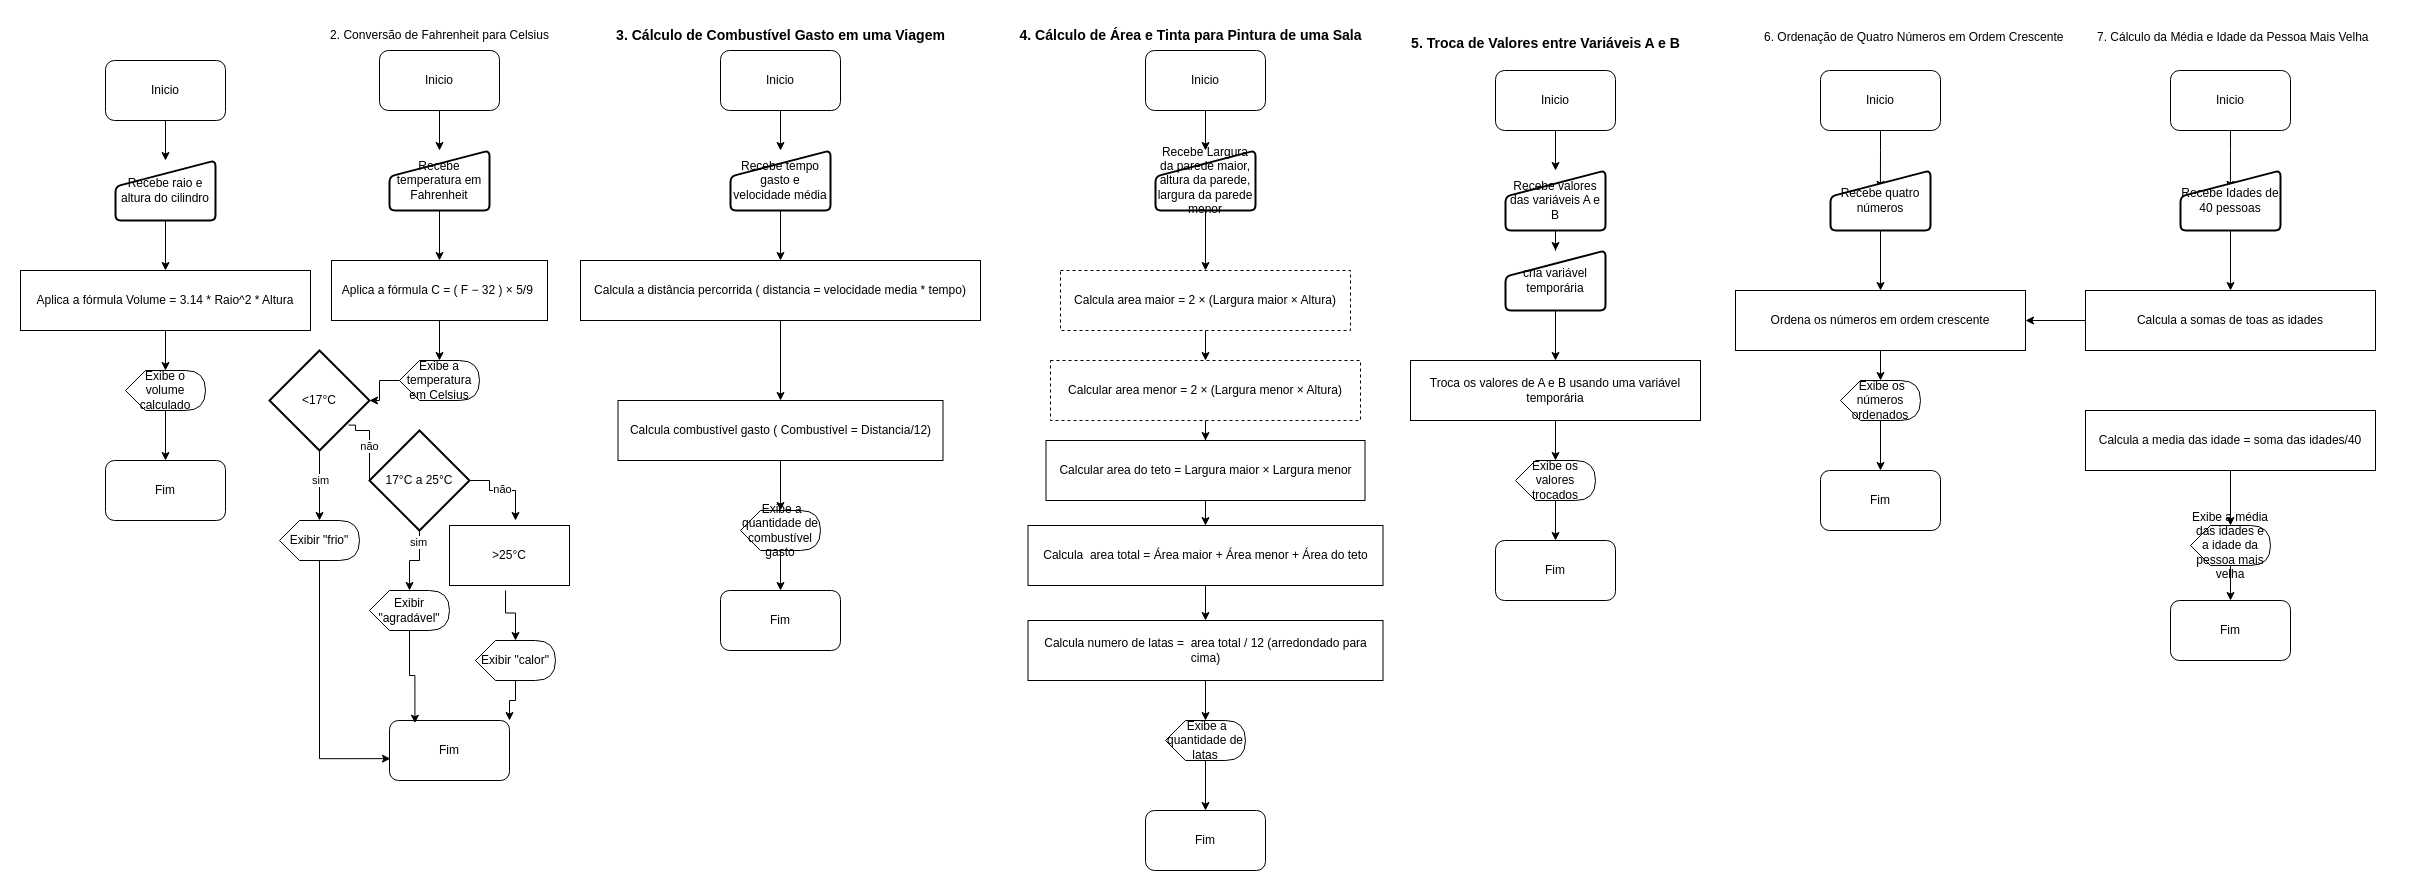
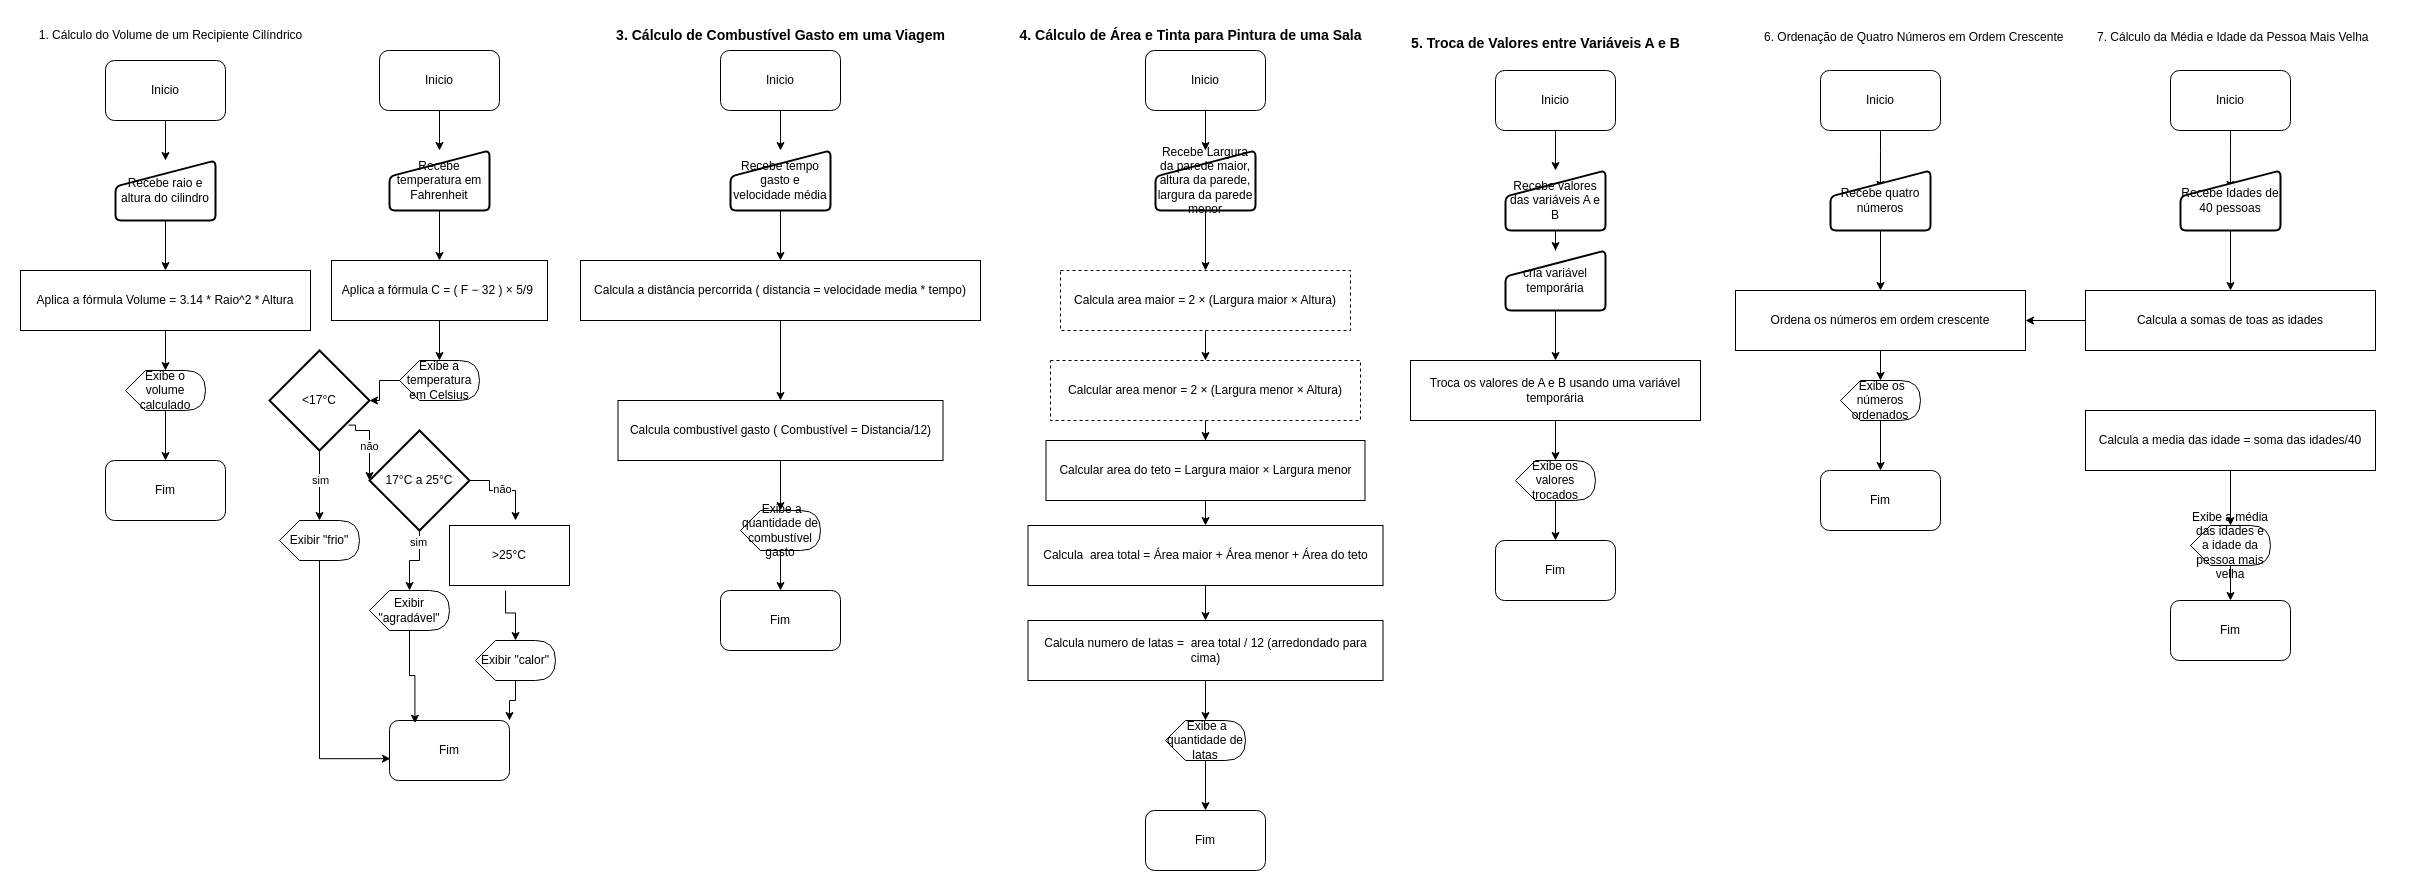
+ <mxCell id="2" value="1. Cálculo do Volume de um Recipiente Cilíndrico" style="text;html=1;align=center;verticalAlign=middle;resizable=0;points=[];autosize=1;strokeColor=none;fillColor=none;" vertex="1" parent="1"><mxGeometry y="20" width="290" height="30" as="geometry" x="25" /></mxCell>
- <mxCell id="12" value="2. Conversão de Fahrenheit para Celsius" style="text;html=1;align=center;verticalAlign=middle;resizable=0;points=[];autosize=1;strokeColor=none;fillColor=none;" vertex="1" parent="1"><mxGeometry x="319" y="20" width="240" height="30" as="geometry" /></mxCell>
- <mxCell id="27" value="" style="edgeStyle=orthogonalEdgeStyle;rounded=0;orthogonalLoop=1;jettySize=auto;html=1;exitX=0.79;exitY=0.746;exitDx=0;exitDy=0;exitPerimeter=0;entryX=0;entryY=0.5;entryDx=0;entryDy=0;entryPerimeter=0;endArrow=none;" edge="1" parent="1" source="29" target="24"><mxGeometry relative="1" as="geometry"><Array as="points"><mxPoint x="355" y="425" /><mxPoint x="355" y="430" /><mxPoint x="369" y="430" /></Array></mxGeometry></mxCell>
+ <mxCell id="27" value="" style="edgeStyle=orthogonalEdgeStyle;rounded=0;orthogonalLoop=1;jettySize=auto;html=1;exitX=0.79;exitY=0.746;exitDx=0;exitDy=0;exitPerimeter=0;entryX=0;entryY=0.5;entryDx=0;entryDy=0;entryPerimeter=0;" edge="1" parent="1" source="29" target="24"><mxGeometry relative="1" as="geometry"><Array as="points"><mxPoint x="355" y="425" /><mxPoint x="355" y="430" /><mxPoint x="369" y="430" /></Array></mxGeometry></mxCell>
